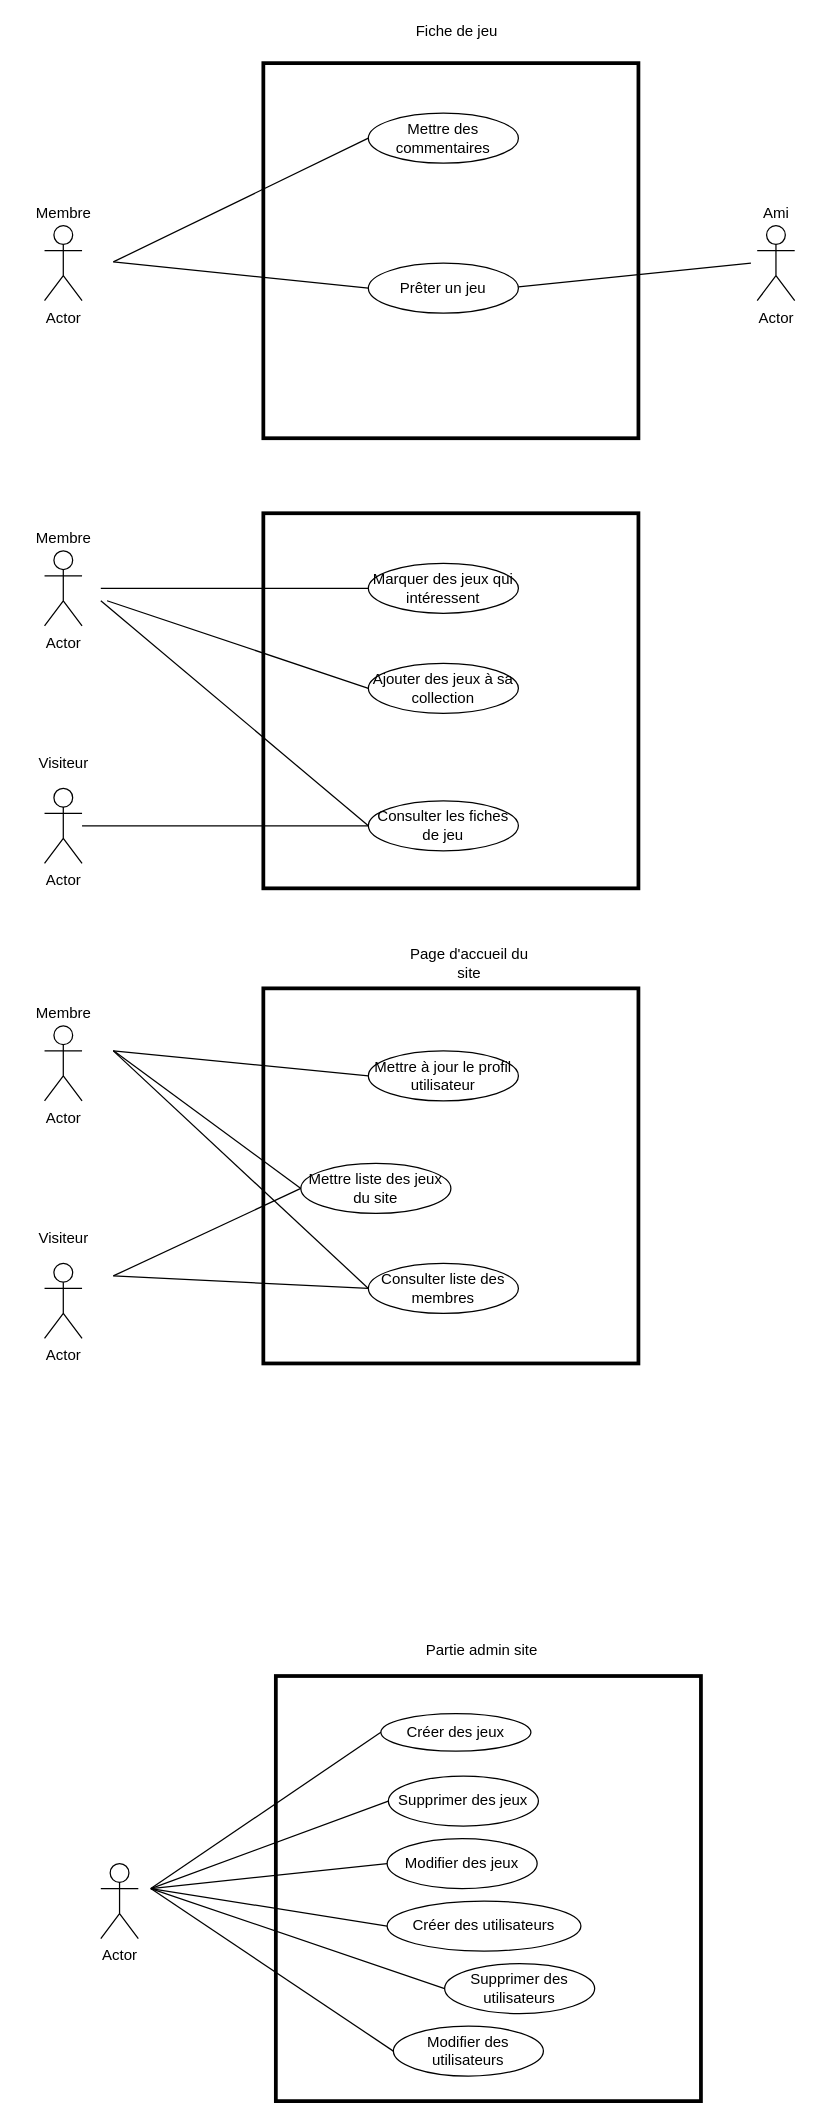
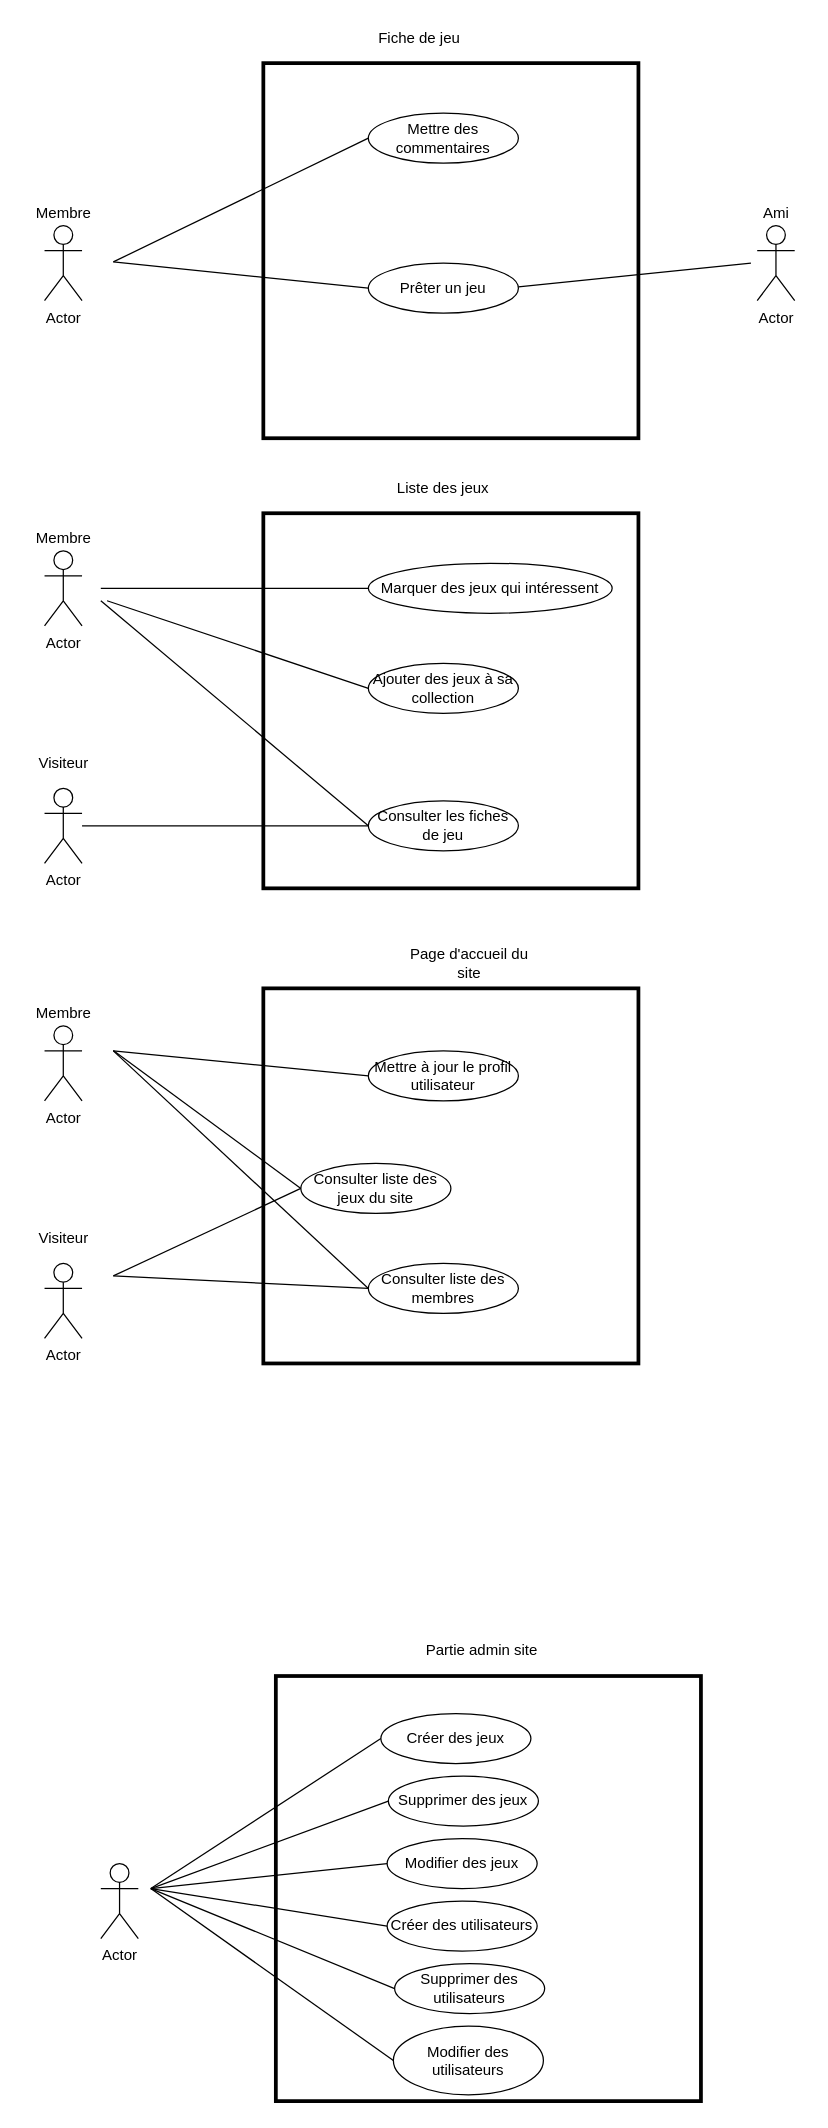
- <mxCell id="31" value="Fiche de jeu" style="text;html=1;strokeColor=none;fillColor=none;align=center;verticalAlign=middle;whiteSpace=wrap;rounded=0;" vertex="1" parent="1"><mxGeometry x="310" y="15" width="110" height="20" as="geometry" /></mxCell>
+ <mxCell id="31" value="Fiche de jeu" style="text;html=1;strokeColor=none;fillColor=none;align=center;verticalAlign=middle;whiteSpace=wrap;rounded=0;" vertex="1" parent="1"><mxGeometry x="280" y="20" width="110" height="20" as="geometry" /></mxCell>
+ <mxCell id="18" value="Liste des jeux" style="text;html=1;strokeColor=none;fillColor=none;align=center;verticalAlign=middle;whiteSpace=wrap;rounded=0;" vertex="1" parent="1"><mxGeometry x="299" y="380" width="110" height="20" as="geometry" /></mxCell>
- <mxCell id="27" value="Marquer des jeux qui intéressent" style="ellipse;whiteSpace=wrap;html=1;" vertex="1" parent="1"><mxGeometry x="294" y="450" width="120" height="40" as="geometry" /></mxCell>
+ <mxCell id="27" value="Marquer des jeux qui intéressent" style="ellipse;whiteSpace=wrap;html=1;" vertex="1" parent="1"><mxGeometry x="294" y="450" width="195" height="40" as="geometry" /></mxCell>
- <mxCell id="8" value="Mettre liste des jeux du site" style="ellipse;whiteSpace=wrap;html=1;" vertex="1" parent="1"><mxGeometry x="240" y="930" width="120" height="40" as="geometry" /></mxCell>
+ <mxCell id="8" value="Consulter liste des jeux du site" style="ellipse;whiteSpace=wrap;html=1;" vertex="1" parent="1"><mxGeometry x="240" y="930" width="120" height="40" as="geometry" /></mxCell>
- <mxCell id="43" value="Créer des jeux" style="ellipse;whiteSpace=wrap;html=1;" vertex="1" parent="1"><mxGeometry x="304" y="1370" width="120" height="30" as="geometry" /></mxCell>
+ <mxCell id="43" value="Créer des jeux" style="ellipse;whiteSpace=wrap;html=1;" vertex="1" parent="1"><mxGeometry x="304" y="1370" width="120" height="40" as="geometry" /></mxCell>
- <mxCell id="46" value="Créer des utilisateurs" style="ellipse;whiteSpace=wrap;html=1;" vertex="1" parent="1"><mxGeometry x="309" y="1520" width="155" height="40" as="geometry" /></mxCell>
+ <mxCell id="46" value="Créer des utilisateurs" style="ellipse;whiteSpace=wrap;html=1;" vertex="1" parent="1"><mxGeometry x="309" y="1520" width="120" height="40" as="geometry" /></mxCell>
- <mxCell id="47" value="Supprimer des utilisateurs" style="ellipse;whiteSpace=wrap;html=1;" vertex="1" parent="1"><mxGeometry x="355" y="1570" width="120" height="40" as="geometry" /></mxCell>
+ <mxCell id="47" value="Supprimer des utilisateurs" style="ellipse;whiteSpace=wrap;html=1;" vertex="1" parent="1"><mxGeometry x="315" y="1570" width="120" height="40" as="geometry" /></mxCell>
- <mxCell id="48" value="Modifier des utilisateurs" style="ellipse;whiteSpace=wrap;html=1;" vertex="1" parent="1"><mxGeometry x="314" y="1620" width="120" height="40" as="geometry" /></mxCell>
+ <mxCell id="48" value="Modifier des utilisateurs" style="ellipse;whiteSpace=wrap;html=1;" vertex="1" parent="1"><mxGeometry x="314" y="1620" width="120" height="55" as="geometry" /></mxCell>
